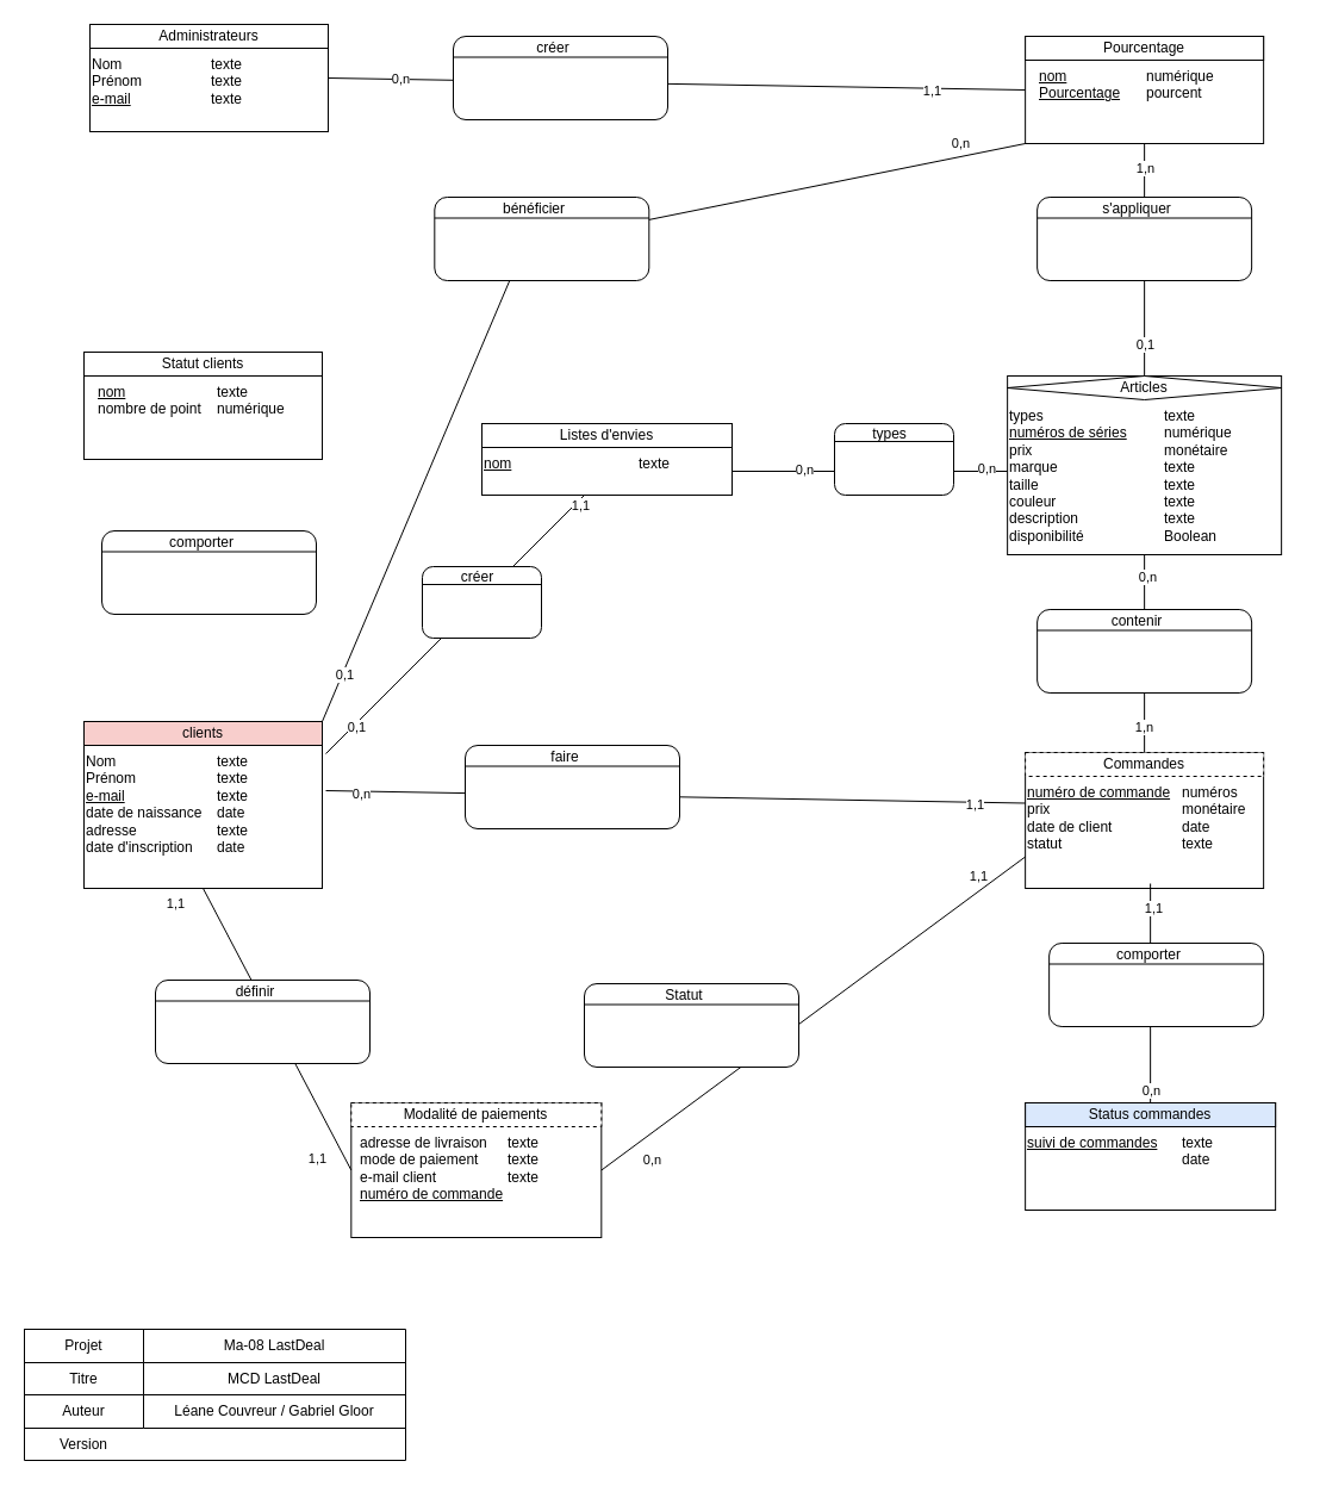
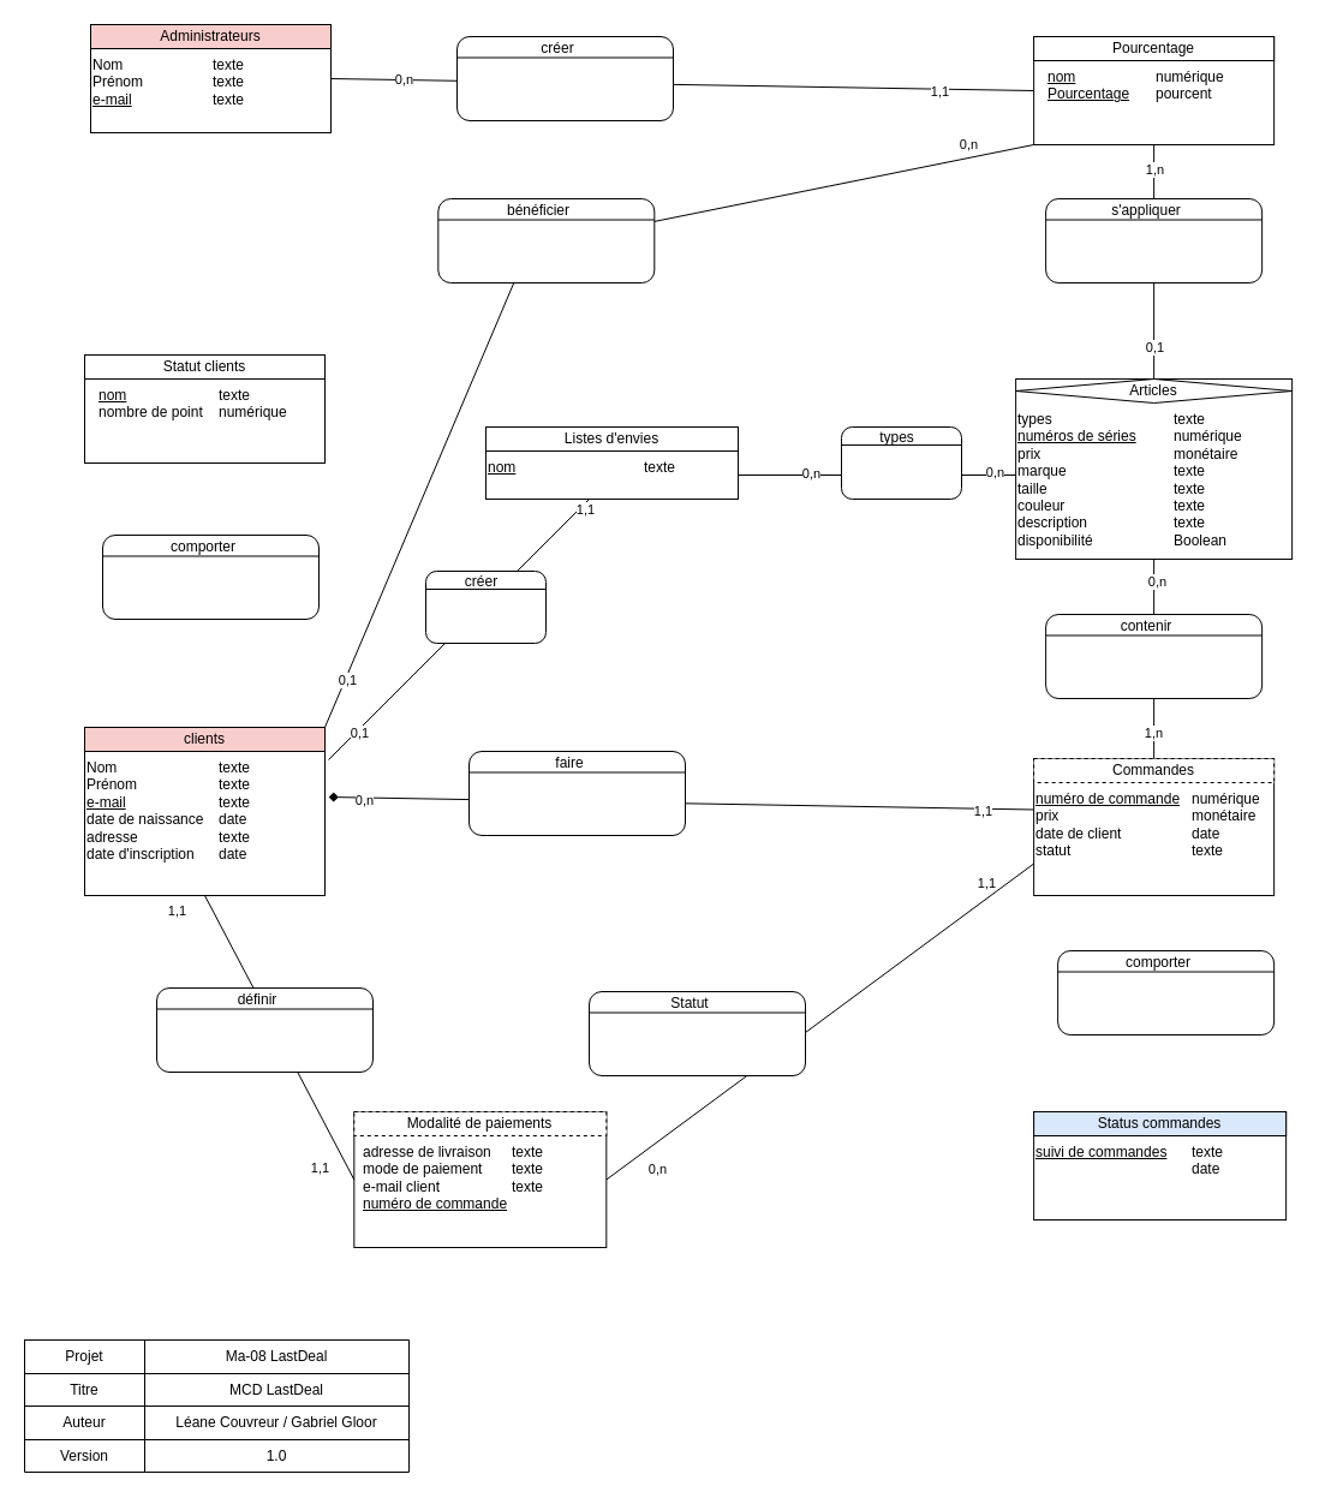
- <mxCell id="8" value="Administrateurs" style="rounded=0;whiteSpace=wrap;html=1;" parent="1" vertex="1"><mxGeometry x="75" y="20" width="200" height="20" as="geometry" /></mxCell>
+ <mxCell id="8" value="Administrateurs" style="rounded=0;whiteSpace=wrap;html=1;fillColor=#f8cecc;" parent="1" vertex="1"><mxGeometry x="75" y="20" width="200" height="20" as="geometry" /></mxCell>
- <mxCell id="61" value="" style="endArrow=none;html=1;rounded=0;entryX=1.022;entryY=0.38;entryDx=0;entryDy=0;entryPerimeter=0;exitX=0;exitY=0.25;exitDx=0;exitDy=0;" parent="1" source="35" target="13" edge="1"><mxGeometry width="50" height="50" relative="1" as="geometry"><mxPoint x="670" y="663" as="sourcePoint" /><mxPoint x="290" y="335" as="targetPoint" /></mxGeometry></mxCell>
+ <mxCell id="61" value="" style="endArrow=diamond;html=1;rounded=0;entryX=1.022;entryY=0.38;entryDx=0;entryDy=0;entryPerimeter=0;exitX=0;exitY=0.25;exitDx=0;exitDy=0;" parent="1" source="35" target="13" edge="1"><mxGeometry width="50" height="50" relative="1" as="geometry"><mxPoint x="670" y="663" as="sourcePoint" /><mxPoint x="290" y="335" as="targetPoint" /></mxGeometry></mxCell>
- <mxCell id="36" value="numéros&lt;br&gt;monétaire&lt;br&gt;date&lt;br&gt;texte" style="text;html=1;strokeColor=none;fillColor=none;align=left;verticalAlign=top;whiteSpace=wrap;rounded=0;" parent="1" vertex="1"><mxGeometry x="990.13" y="651" width="100" height="94" as="geometry" /></mxCell>
+ <mxCell id="36" value="numérique&lt;br&gt;monétaire&lt;br&gt;date&lt;br&gt;texte" style="text;html=1;strokeColor=none;fillColor=none;align=left;verticalAlign=top;whiteSpace=wrap;rounded=0;" parent="1" vertex="1"><mxGeometry x="990.13" y="651" width="100" height="94" as="geometry" /></mxCell>
- <mxCell id="67" value="" style="endArrow=none;html=1;rounded=0;entryX=0.75;entryY=1;entryDx=0;entryDy=0;exitX=0.5;exitY=0;exitDx=0;exitDy=0;" parent="1" source="38" target="35" edge="1"><mxGeometry width="50" height="50" relative="1" as="geometry"><mxPoint x="430.13" y="841" as="sourcePoint" /><mxPoint x="480.13" y="791" as="targetPoint" /></mxGeometry></mxCell>
- <mxCell id="68" value="1,1" style="edgeLabel;html=1;align=center;verticalAlign=middle;resizable=0;points=[];" parent="67" vertex="1" connectable="0"><mxGeometry x="0.782" y="-2" relative="1" as="geometry"><mxPoint as="offset" /></mxGeometry></mxCell>
- <mxCell id="69" value="0,n" style="edgeLabel;html=1;align=center;verticalAlign=middle;resizable=0;points=[];" parent="67" vertex="1" connectable="0"><mxGeometry x="-0.882" relative="1" as="geometry"><mxPoint as="offset" /></mxGeometry></mxCell>
+ <mxCell id="28" value="1.0" style="shape=partialRectangle;html=1;whiteSpace=wrap;connectable=0;overflow=hidden;fillColor=none;top=0;left=0;bottom=0;right=0;" parent="26" vertex="1"><mxGeometry x="100" width="220" height="27" as="geometry"><mxRectangle width="220" height="27" as="alternateBounds" /></mxGeometry></mxCell>
